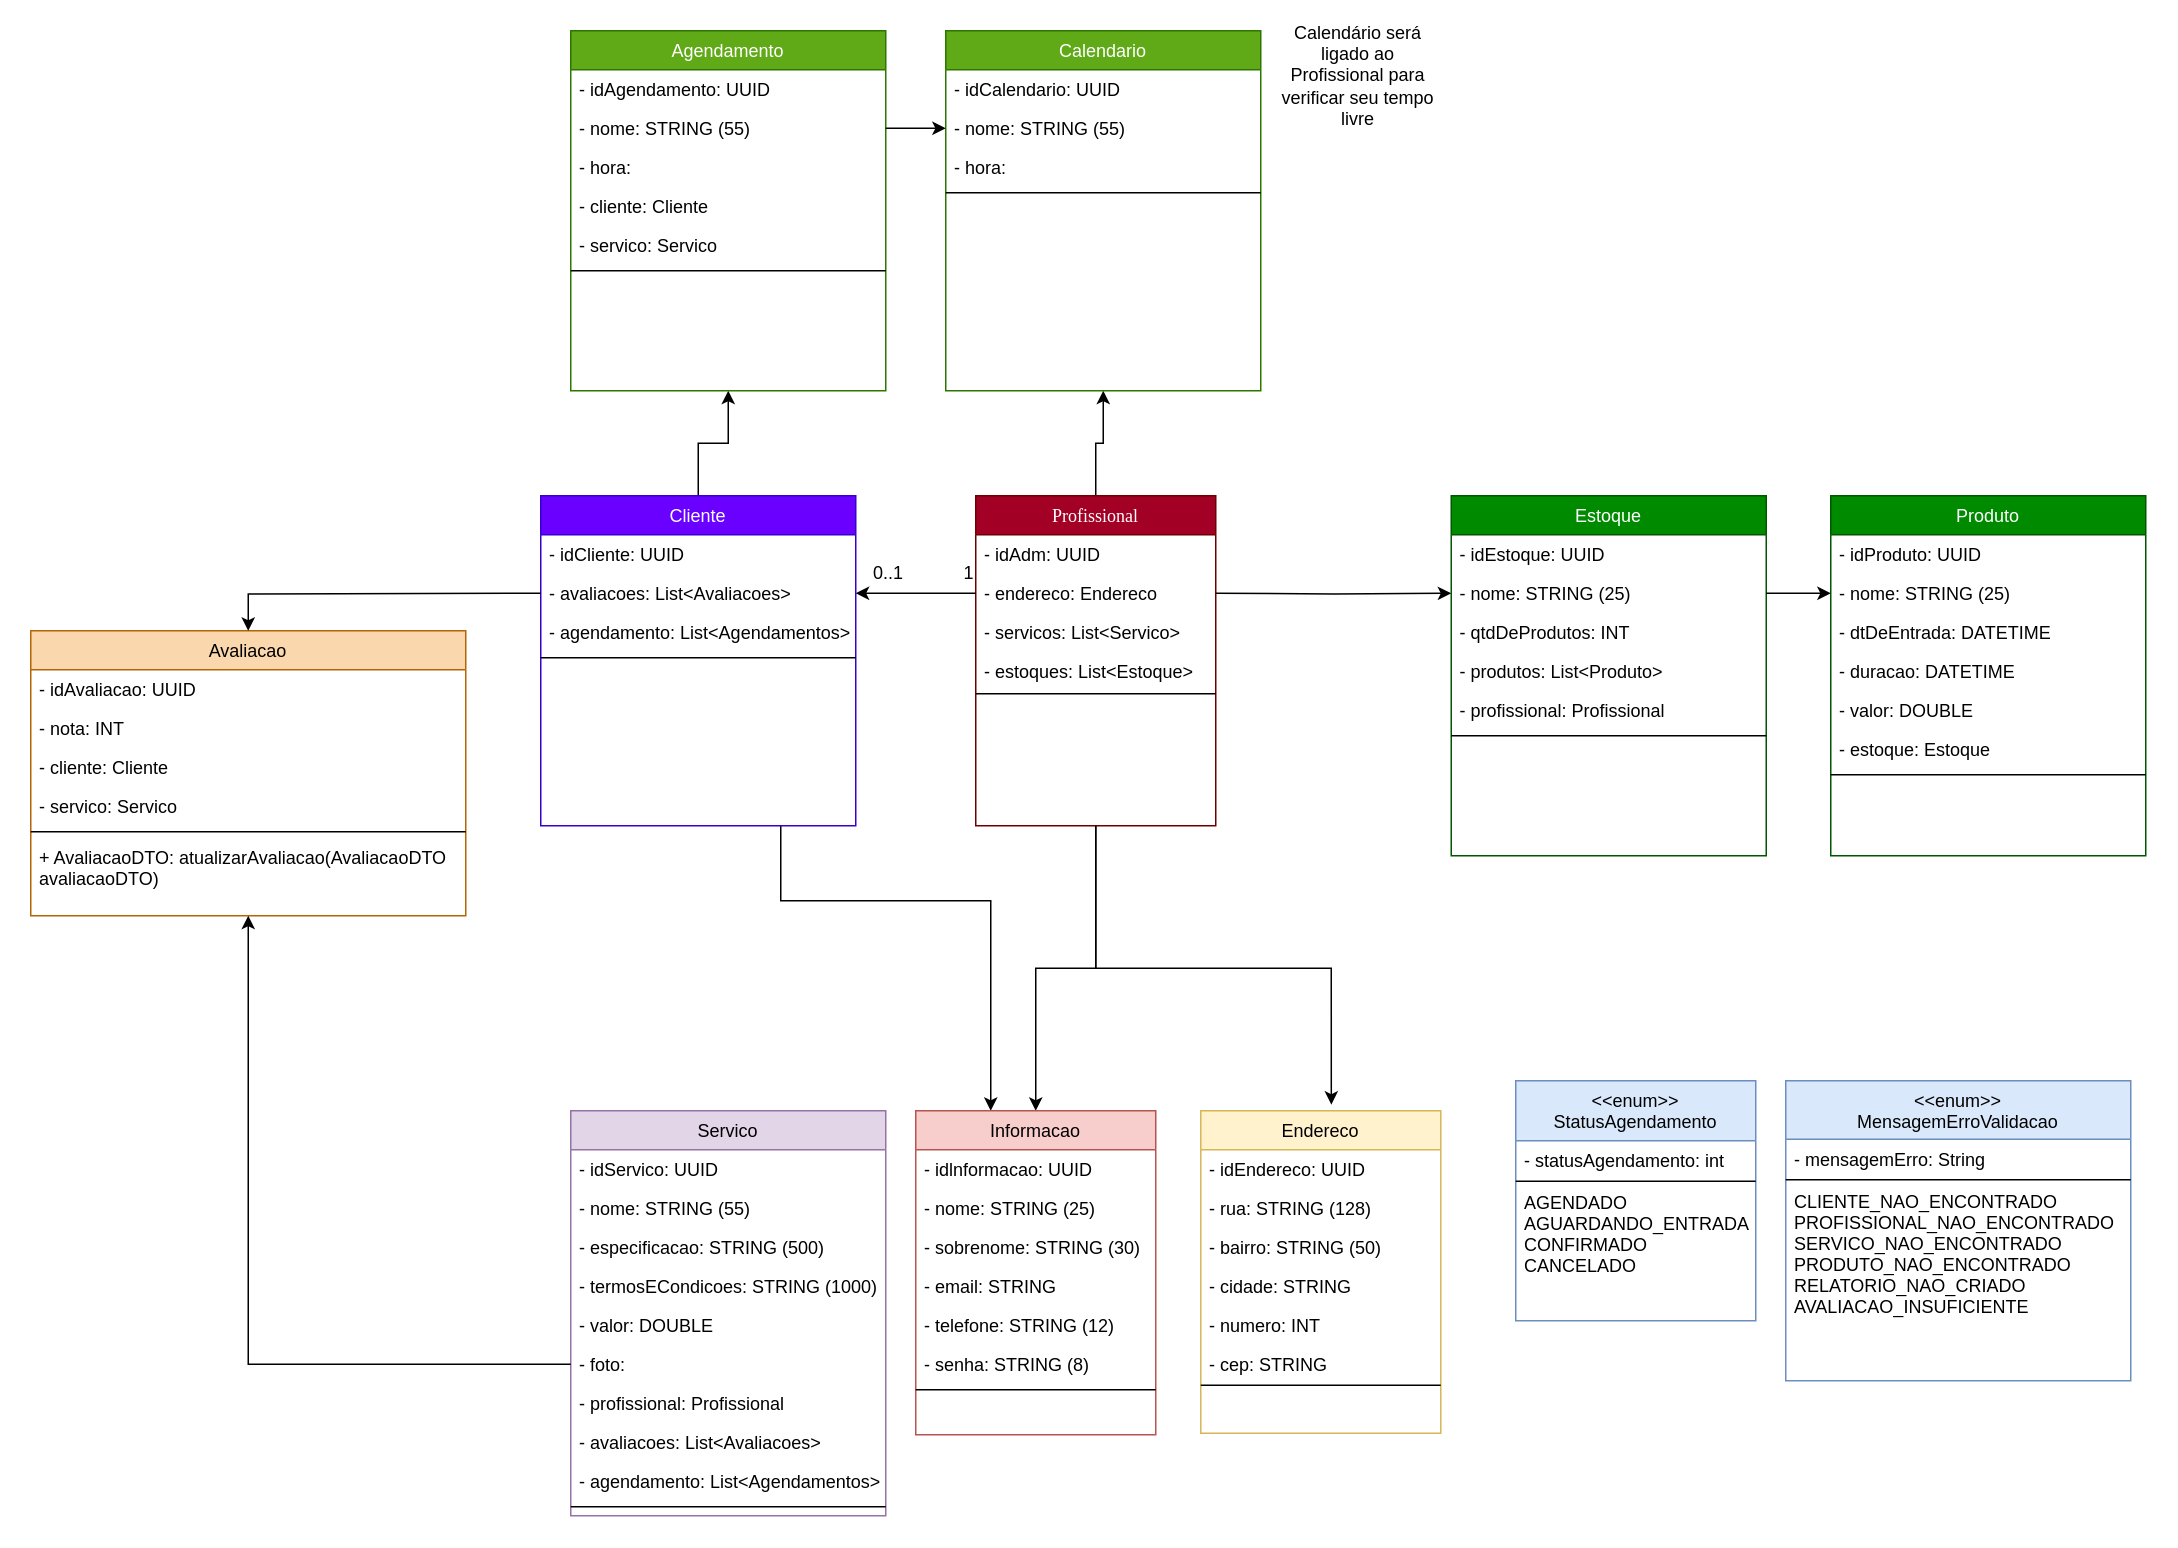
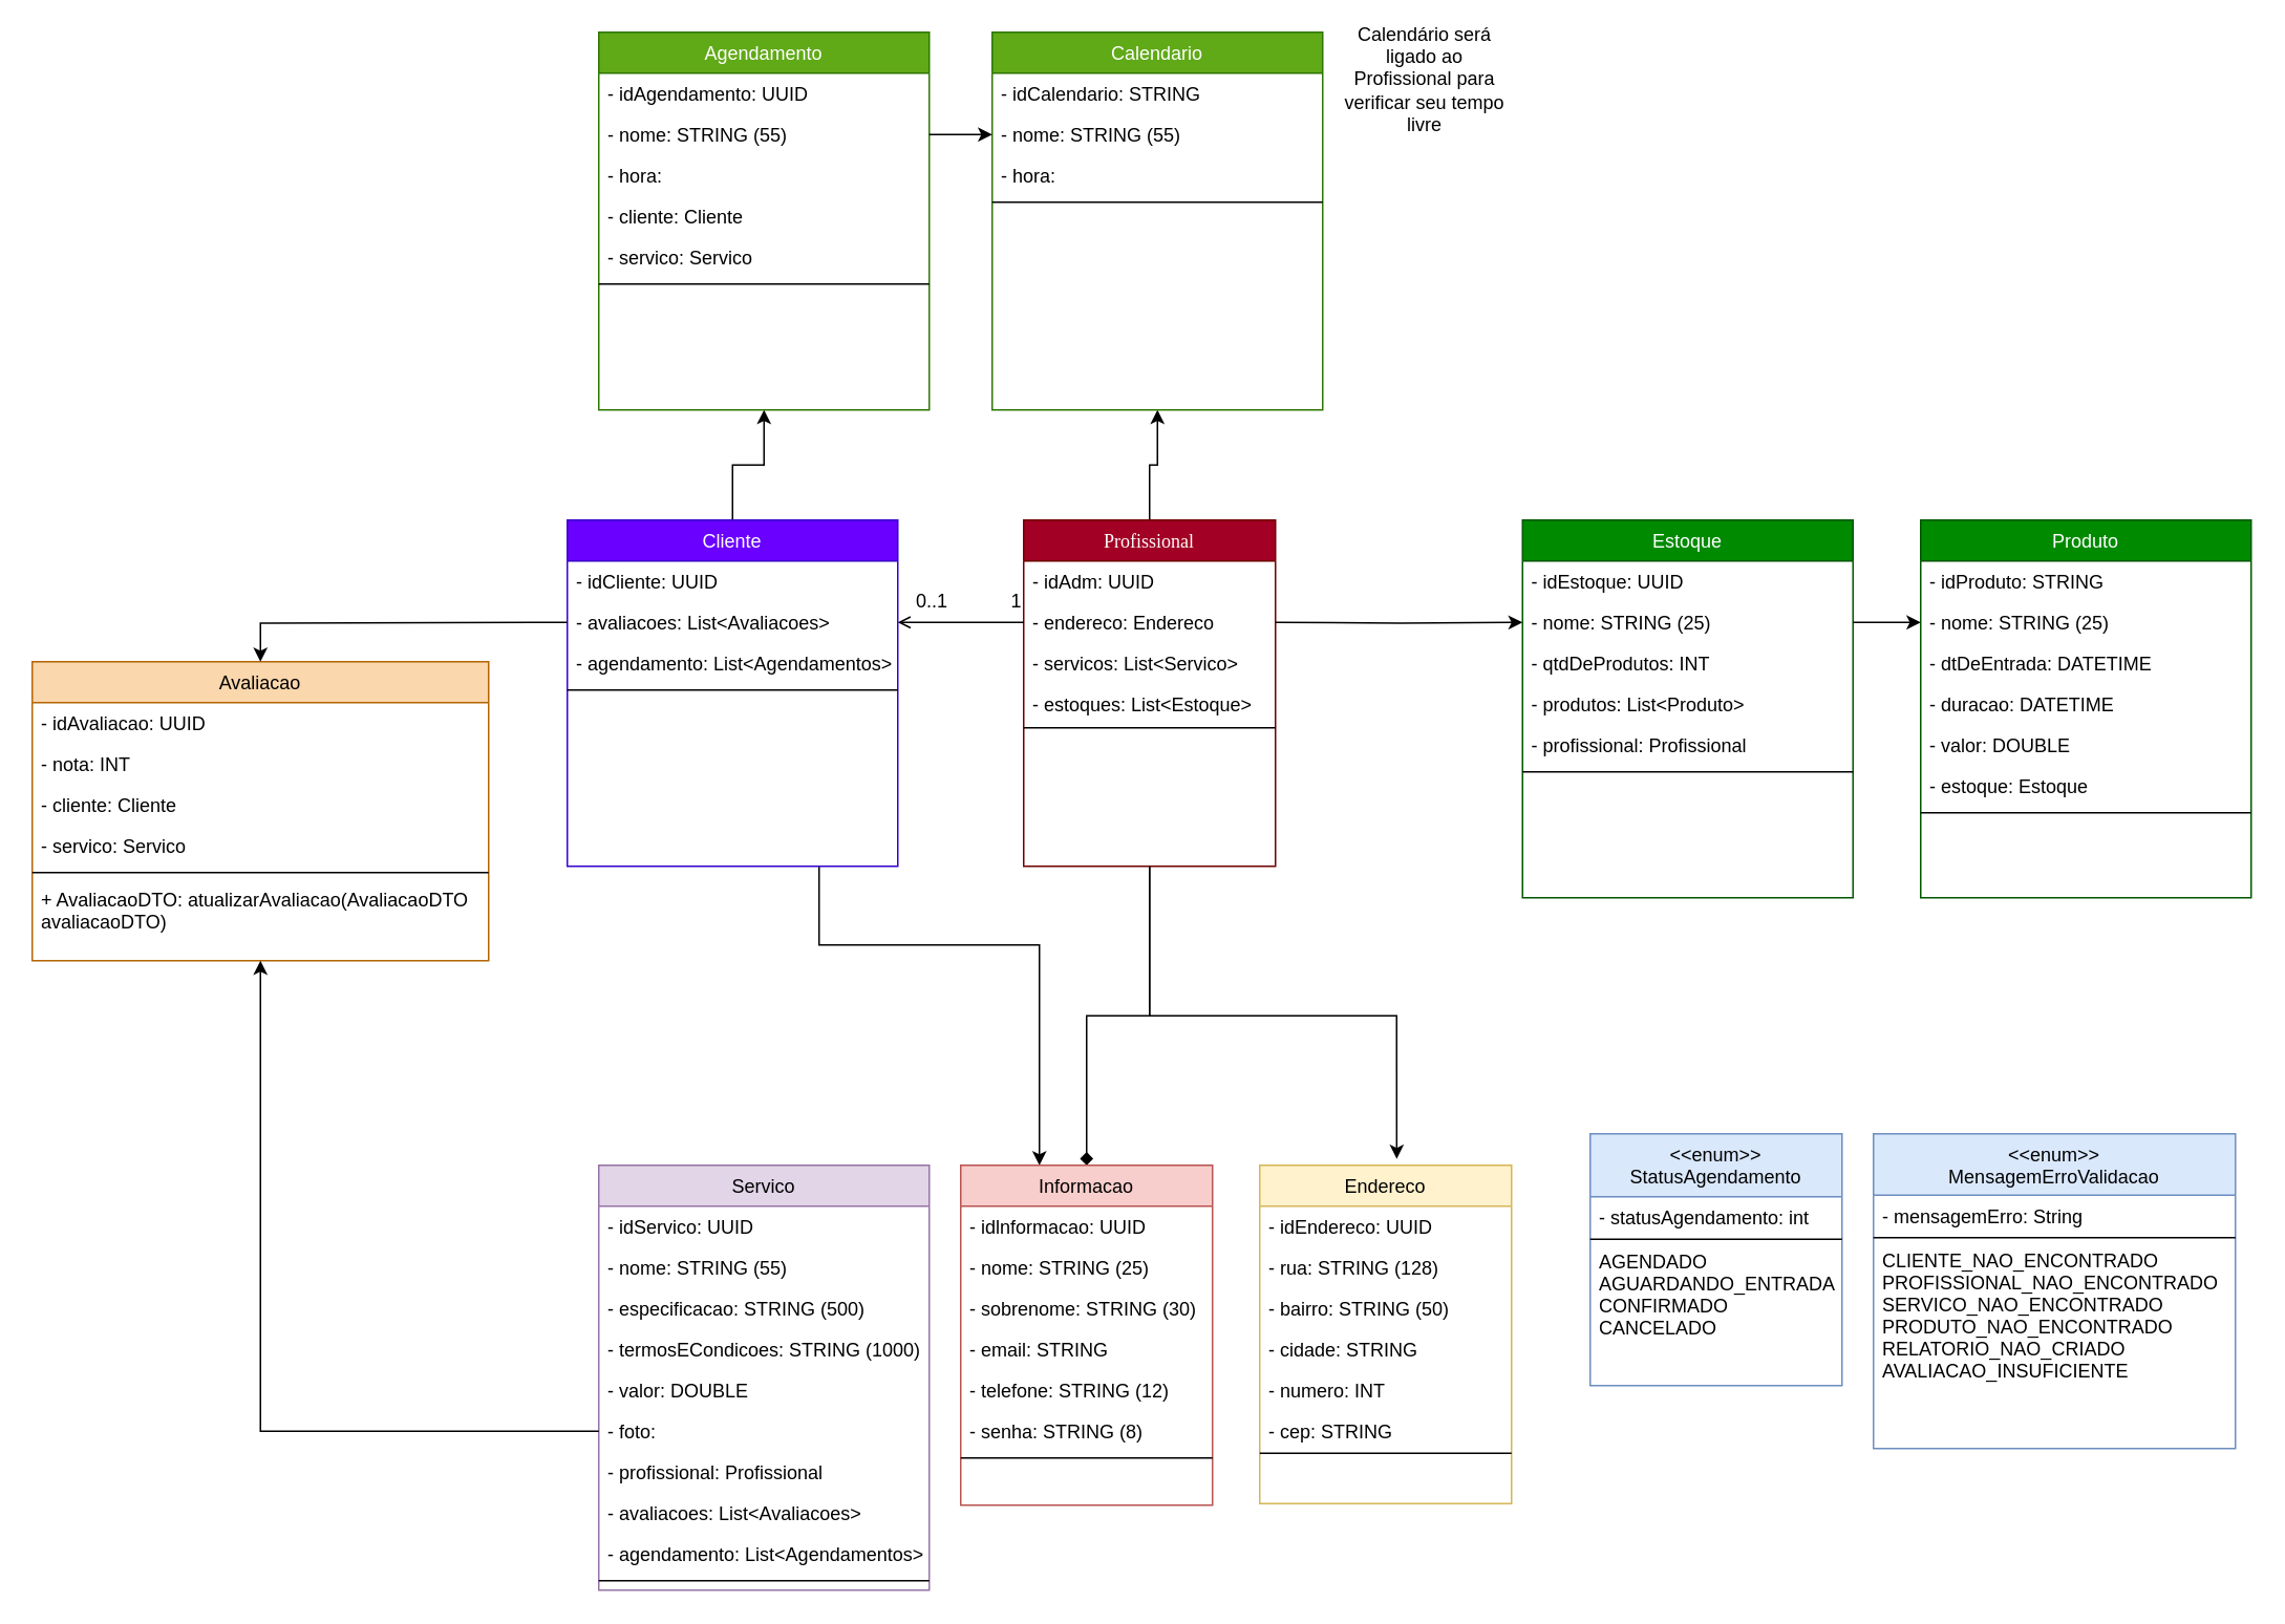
- <mxCell id="65" value="- idCalendario: UUID" style="text;align=left;verticalAlign=top;spacingLeft=4;spacingRight=4;overflow=hidden;rotatable=0;points=[[0,0.5],[1,0.5]];portConstraint=eastwest;" vertex="1" parent="64"><mxGeometry y="26" width="210" height="26" as="geometry" /></mxCell>
+ <mxCell id="65" value="- idCalendario: STRING" style="text;align=left;verticalAlign=top;spacingLeft=4;spacingRight=4;overflow=hidden;rotatable=0;points=[[0,0.5],[1,0.5]];portConstraint=eastwest;" vertex="1" parent="64"><mxGeometry y="26" width="210" height="26" as="geometry" /></mxCell>
- <mxCell id="78" value="- idProduto: UUID" style="text;align=left;verticalAlign=top;spacingLeft=4;spacingRight=4;overflow=hidden;rotatable=0;points=[[0,0.5],[1,0.5]];portConstraint=eastwest;" vertex="1" parent="77"><mxGeometry y="26" width="210" height="26" as="geometry" /></mxCell>
+ <mxCell id="78" value="- idProduto: STRING" style="text;align=left;verticalAlign=top;spacingLeft=4;spacingRight=4;overflow=hidden;rotatable=0;points=[[0,0.5],[1,0.5]];portConstraint=eastwest;" vertex="1" parent="77"><mxGeometry y="26" width="210" height="26" as="geometry" /></mxCell>
- <mxCell id="36" value="" style="endArrow=classic;shadow=0;strokeWidth=1;rounded=0;endFill=1;edgeStyle=elbowEdgeStyle;elbow=vertical;exitX=0;exitY=0.5;exitDx=0;exitDy=0;" edge="1" parent="1" source="6" target="31"><mxGeometry x="0.5" y="41" relative="1" as="geometry"><mxPoint x="520" y="422" as="sourcePoint" /><mxPoint x="680" y="422" as="targetPoint" /><mxPoint x="-40" y="32" as="offset" /><Array as="points" /></mxGeometry></mxCell>
+ <mxCell id="36" value="" style="endArrow=open;shadow=0;strokeWidth=1;rounded=0;endFill=1;edgeStyle=elbowEdgeStyle;elbow=vertical;exitX=0;exitY=0.5;exitDx=0;exitDy=0;" edge="1" parent="1" source="6" target="31"><mxGeometry x="0.5" y="41" relative="1" as="geometry"><mxPoint x="520" y="422" as="sourcePoint" /><mxPoint x="680" y="422" as="targetPoint" /><mxPoint x="-40" y="32" as="offset" /><Array as="points" /></mxGeometry></mxCell>
- <mxCell id="2" style="edgeStyle=orthogonalEdgeStyle;rounded=0;orthogonalLoop=1;jettySize=auto;html=1;exitX=0.5;exitY=1;exitDx=0;exitDy=0;entryX=0.5;entryY=0;entryDx=0;entryDy=0;" edge="1" parent="1" source="4" target="39"><mxGeometry relative="1" as="geometry" /></mxCell>
+ <mxCell id="2" style="edgeStyle=orthogonalEdgeStyle;rounded=0;orthogonalLoop=1;jettySize=auto;html=1;exitX=0.5;exitY=1;exitDx=0;exitDy=0;entryX=0.5;entryY=0;entryDx=0;entryDy=0;endArrow=diamond;" edge="1" parent="1" source="4" target="39"><mxGeometry relative="1" as="geometry" /></mxCell>
